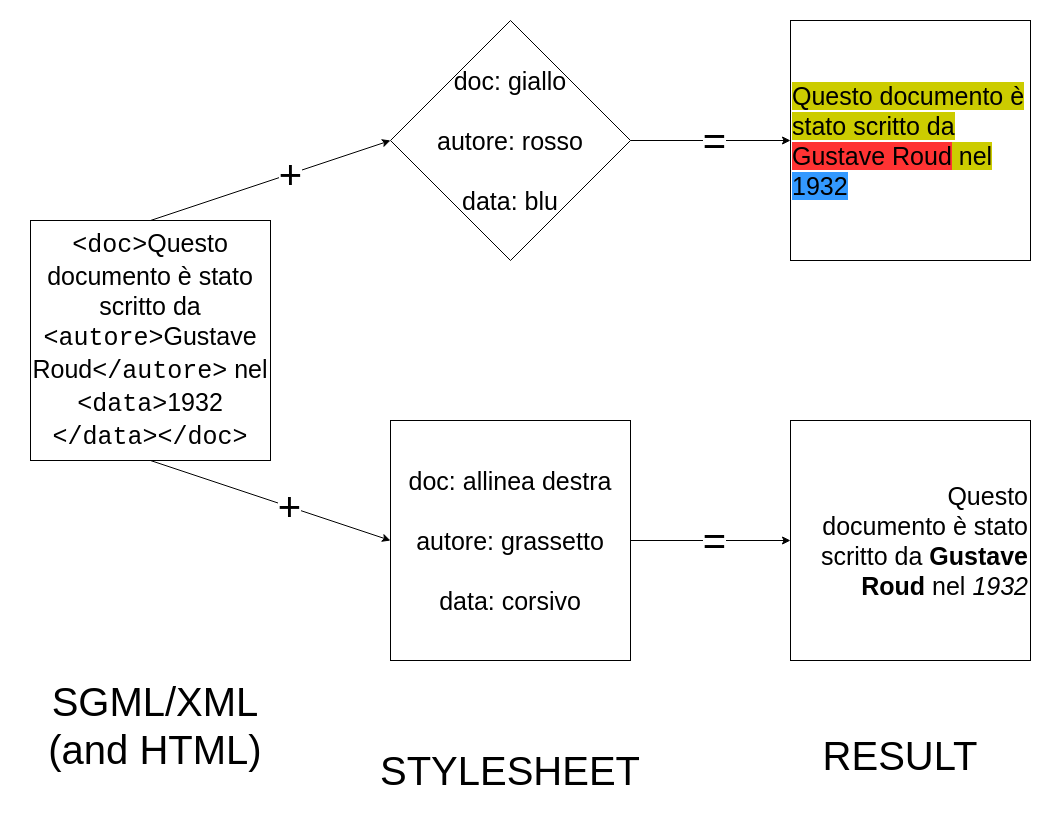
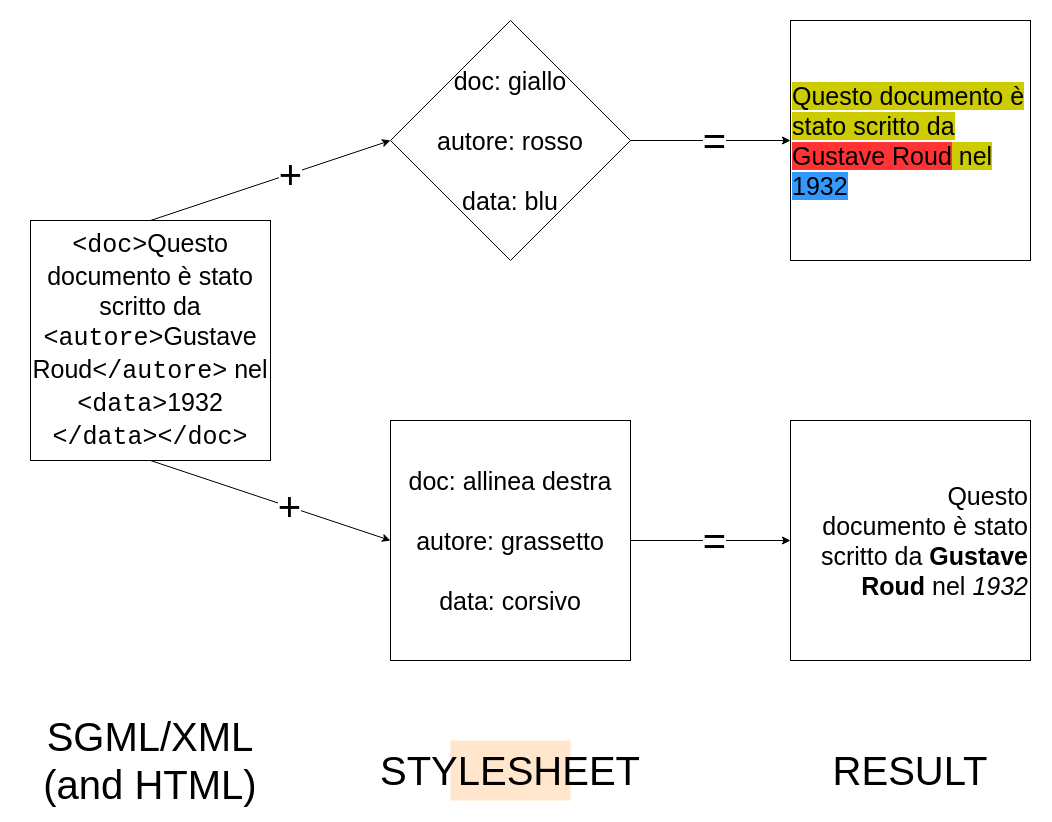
- <mxCell id="7" value="&lt;font style=&quot;font-size: 40px&quot;&gt;SGML/XML&lt;br&gt;(and HTML)&lt;/font&gt;" style="rounded=0;whiteSpace=wrap;html=1;strokeColor=none;" vertex="1" parent="1"><mxGeometry x="25" y="695" width="260" height="60" as="geometry" /></mxCell>
+ <mxCell id="7" value="&lt;font style=&quot;font-size: 40px&quot;&gt;SGML/XML&lt;br&gt;(and HTML)&lt;/font&gt;" style="rounded=0;whiteSpace=wrap;html=1;strokeColor=none;" vertex="1" parent="1"><mxGeometry x="20" y="730" width="260" height="60" as="geometry" /></mxCell>
- <mxCell id="9" value="&lt;font style=&quot;font-size: 40px&quot;&gt;RESULT&lt;/font&gt;" style="rounded=0;whiteSpace=wrap;html=1;strokeColor=none;" vertex="1" parent="1"><mxGeometry x="840" y="725" width="120" height="60" as="geometry" /></mxCell>
+ <mxCell id="9" value="&lt;font style=&quot;font-size: 40px&quot;&gt;RESULT&lt;/font&gt;" style="rounded=0;whiteSpace=wrap;html=1;strokeColor=none;" vertex="1" parent="1"><mxGeometry x="850" y="740" width="120" height="60" as="geometry" /></mxCell>
- <mxCell id="8" value="&lt;font style=&quot;font-size: 40px&quot;&gt;STYLESHEET&lt;/font&gt;" style="rounded=0;whiteSpace=wrap;html=1;strokeColor=none;" vertex="1" parent="1"><mxGeometry x="450" y="740" width="120" height="60" as="geometry" /></mxCell>
+ <mxCell id="8" value="&lt;font style=&quot;font-size: 40px&quot;&gt;STYLESHEET&lt;/font&gt;" style="rounded=0;whiteSpace=wrap;html=1;strokeColor=none;fillColor=#ffe6cc;" vertex="1" parent="1"><mxGeometry x="450" y="740" width="120" height="60" as="geometry" /></mxCell>
